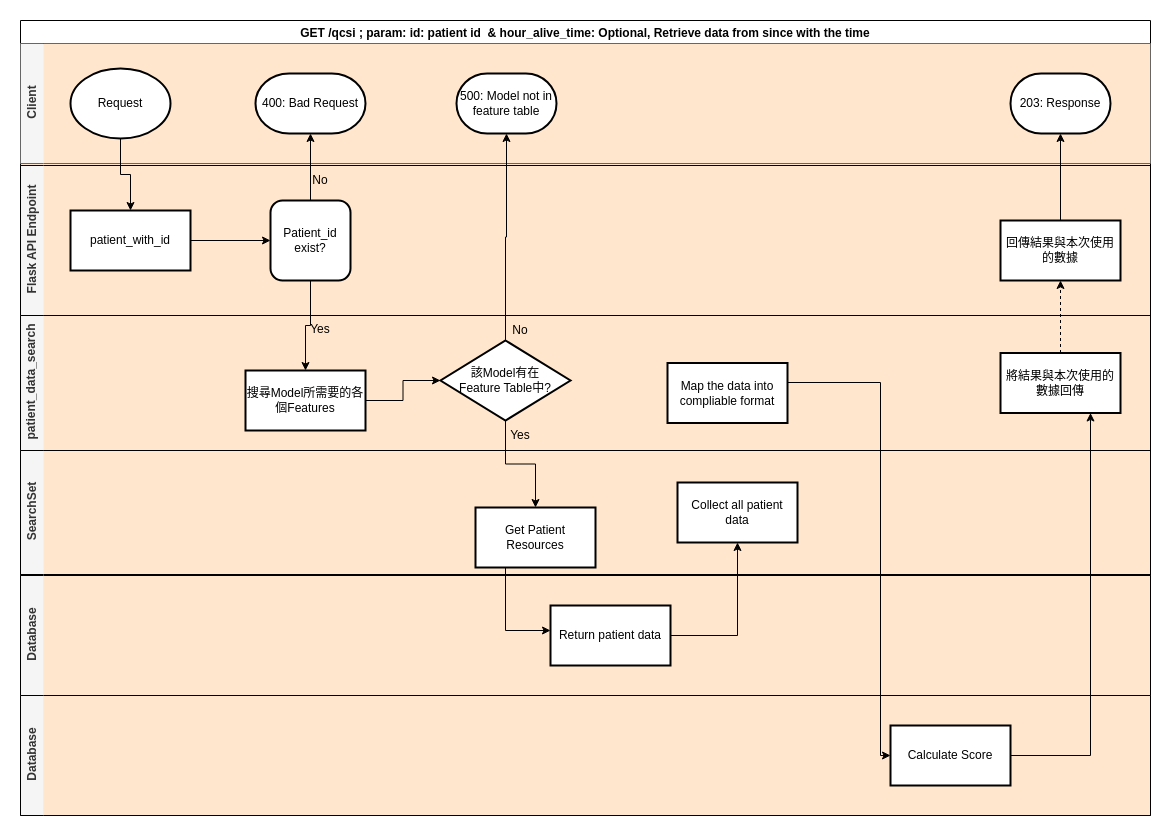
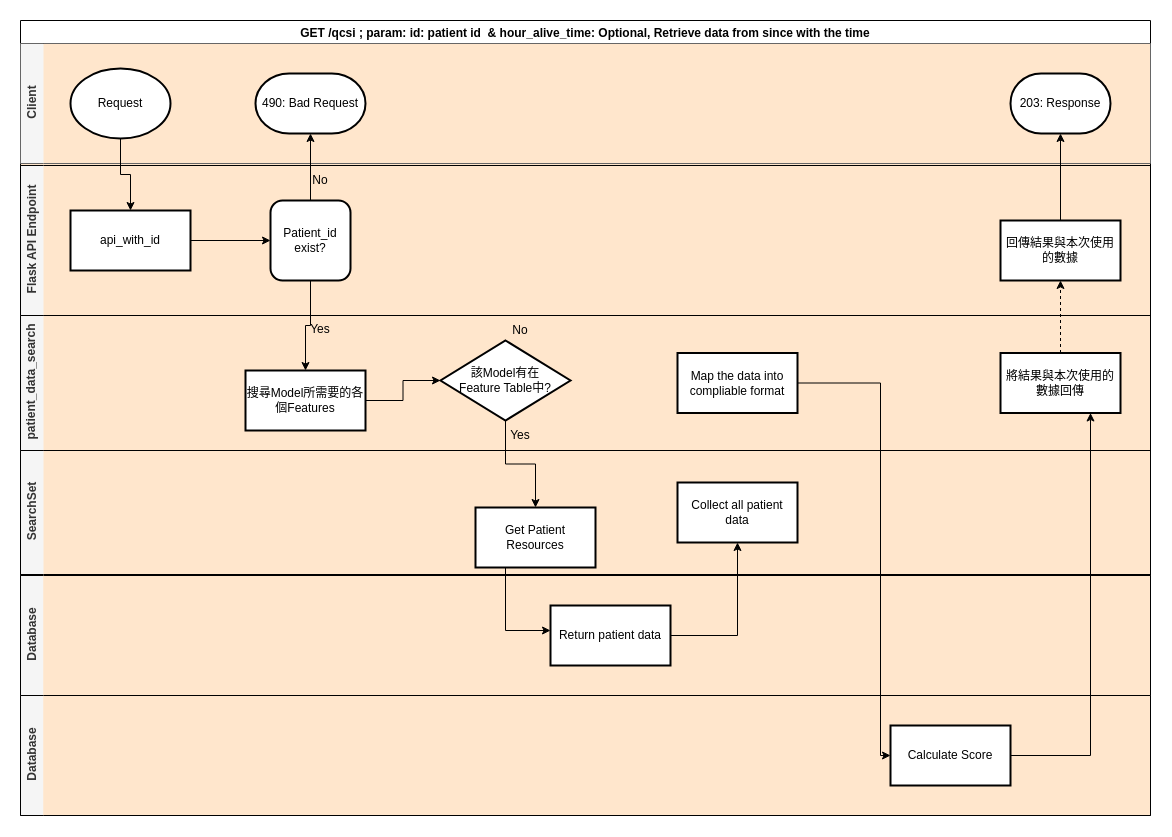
- <mxCell id="5" value="400: Bad Request" style="strokeWidth=2;html=1;shape=mxgraph.flowchart.terminator;whiteSpace=wrap;" parent="3" vertex="1"><mxGeometry x="235" y="30" width="110" height="60" as="geometry" /></mxCell>
+ <mxCell id="5" value="490: Bad Request" style="strokeWidth=2;html=1;shape=mxgraph.flowchart.terminator;whiteSpace=wrap;" parent="3" vertex="1"><mxGeometry x="235" y="30" width="110" height="60" as="geometry" /></mxCell>
- <mxCell id="6" value="500: Model not in feature table" style="strokeWidth=2;html=1;shape=mxgraph.flowchart.terminator;whiteSpace=wrap;" parent="3" vertex="1"><mxGeometry x="436" y="30" width="100" height="60" as="geometry" /></mxCell>
- <mxCell id="31" style="edgeStyle=orthogonalEdgeStyle;rounded=0;orthogonalLoop=1;jettySize=auto;html=1;" edge="1" parent="2" source="17" target="6"><mxGeometry relative="1" as="geometry" /></mxCell>
- <mxCell id="10" value="patient_with_id" style="whiteSpace=wrap;html=1;strokeWidth=2;" vertex="1" parent="8"><mxGeometry x="50" y="45" width="120" height="60" as="geometry" /></mxCell>
+ <mxCell id="10" value="api_with_id" style="whiteSpace=wrap;html=1;strokeWidth=2;" vertex="1" parent="8"><mxGeometry x="50" y="45" width="120" height="60" as="geometry" /></mxCell>
- <mxCell id="21" value="Map the data into compliable format" style="whiteSpace=wrap;html=1;strokeWidth=2;" vertex="1" parent="14"><mxGeometry x="647" y="47.5" width="120" height="60" as="geometry" /></mxCell>
+ <mxCell id="21" value="Map the data into compliable format" style="whiteSpace=wrap;html=1;strokeWidth=2;" vertex="1" parent="14"><mxGeometry x="657" y="37.5" width="120" height="60" as="geometry" /></mxCell>
